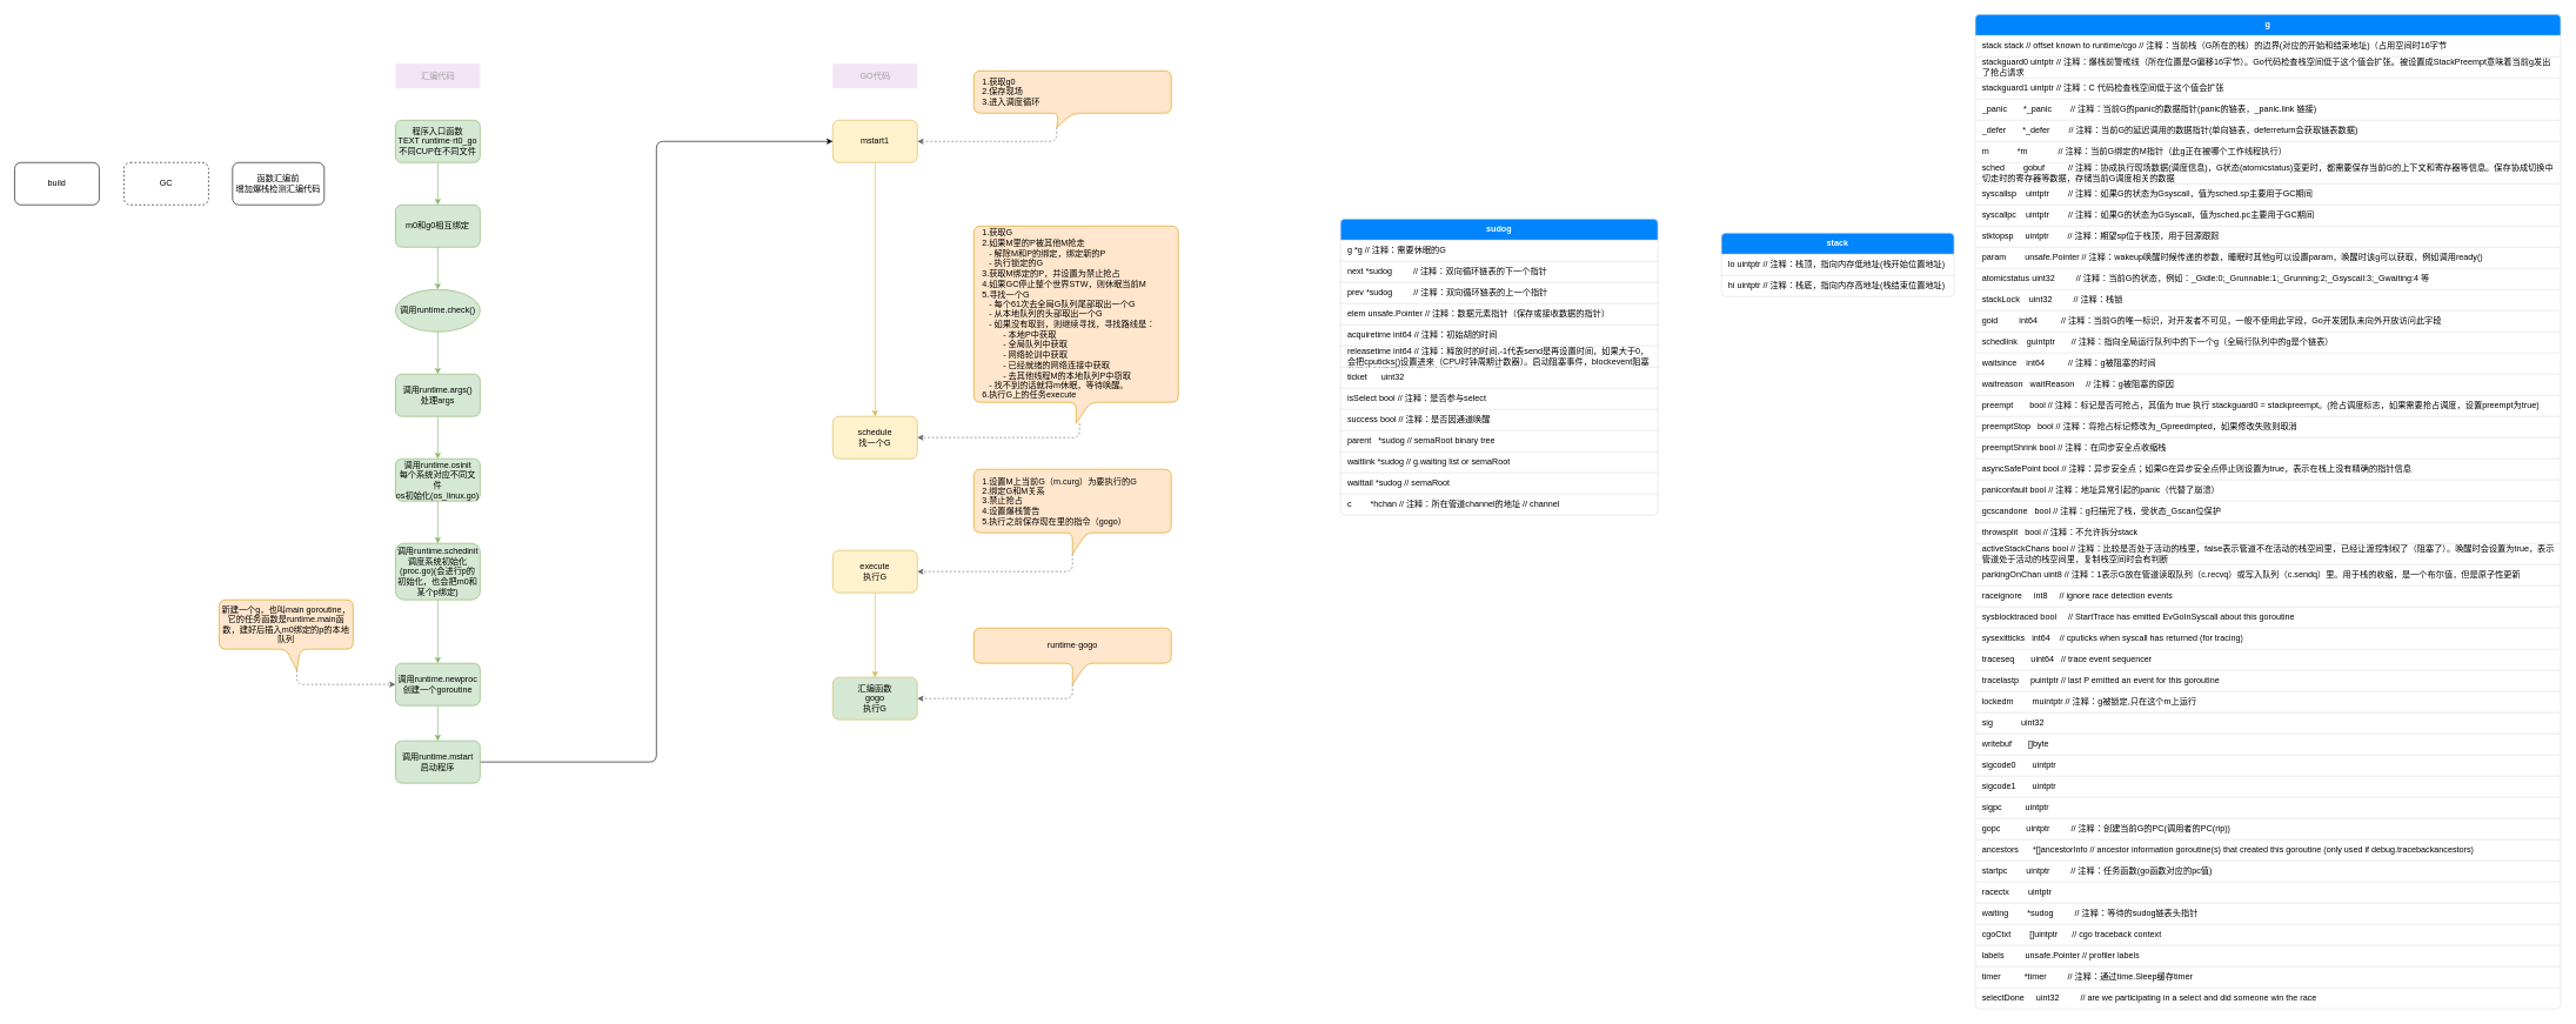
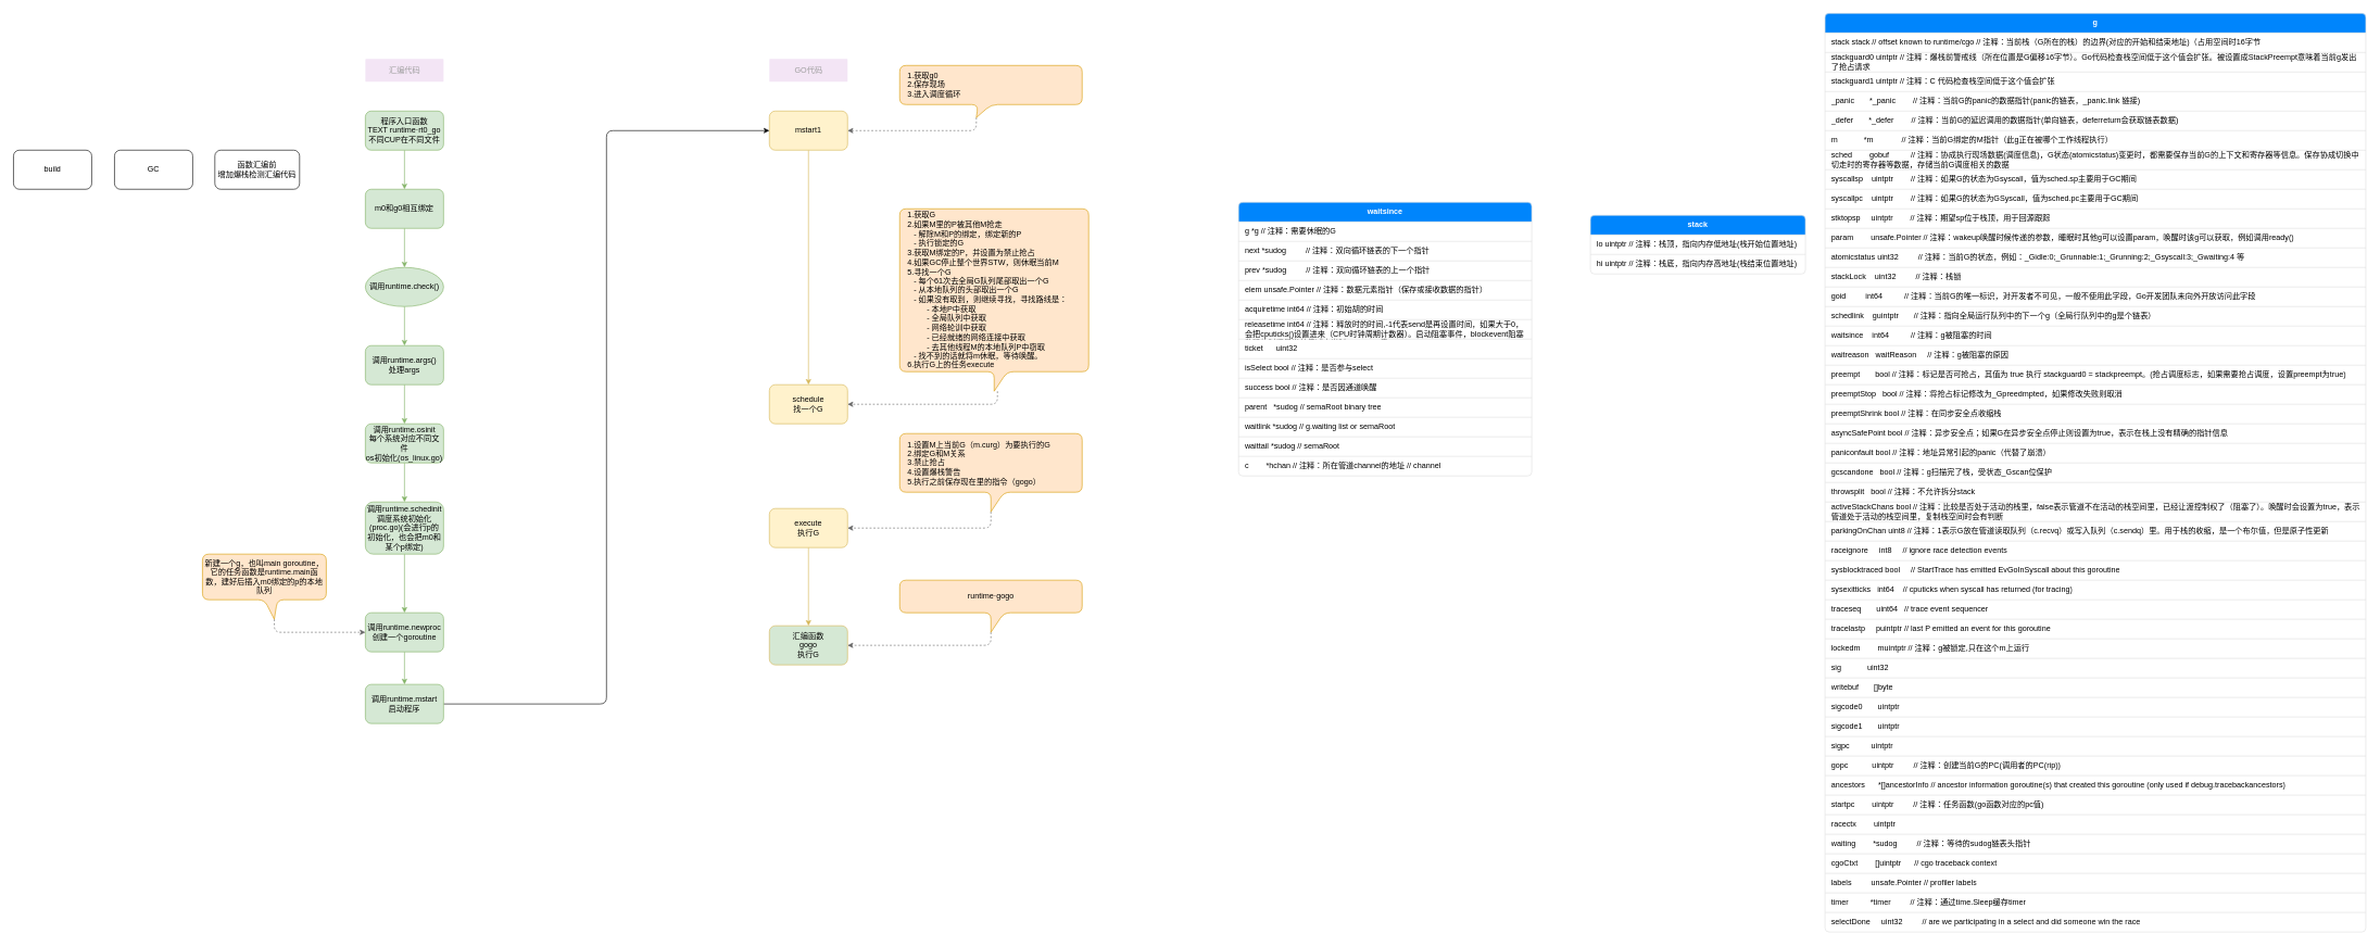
- <mxCell id="3" value="GC" style="rounded=1;whiteSpace=wrap;html=1;dashed=1;" parent="1" vertex="1"><mxGeometry x="175" y="230" width="120" height="60" as="geometry" /></mxCell>
+ <mxCell id="3" value="GC" style="rounded=1;whiteSpace=wrap;html=1;" parent="1" vertex="1"><mxGeometry x="175" y="230" width="120" height="60" as="geometry" /></mxCell>
- <mxCell id="17" value="sudog" style="shape=table;html=1;whiteSpace=wrap;startSize=30;container=1;collapsible=0;childLayout=tableLayout;rounded=1;shadow=0;gradientColor=none;arcSize=7;labelBackgroundColor=none;fillColor=#0085FC;swimlaneFillColor=#ffffff;align=center;fontColor=#fff;fontStyle=1;strokeColor=#DFDFDF;fixedRows=1;rotatable=0;spacing=0;" vertex="1" parent="1"><mxGeometry x="1900" y="310" width="450" height="420" as="geometry" /></mxCell>
+ <mxCell id="17" value="waitsince" style="shape=table;html=1;whiteSpace=wrap;startSize=30;container=1;collapsible=0;childLayout=tableLayout;rounded=1;shadow=0;gradientColor=none;arcSize=7;labelBackgroundColor=none;fillColor=#0085FC;swimlaneFillColor=#ffffff;align=center;fontColor=#fff;fontStyle=1;strokeColor=#DFDFDF;fixedRows=1;rotatable=0;spacing=0;" vertex="1" parent="1"><mxGeometry x="1900" y="310" width="450" height="420" as="geometry" /></mxCell>
